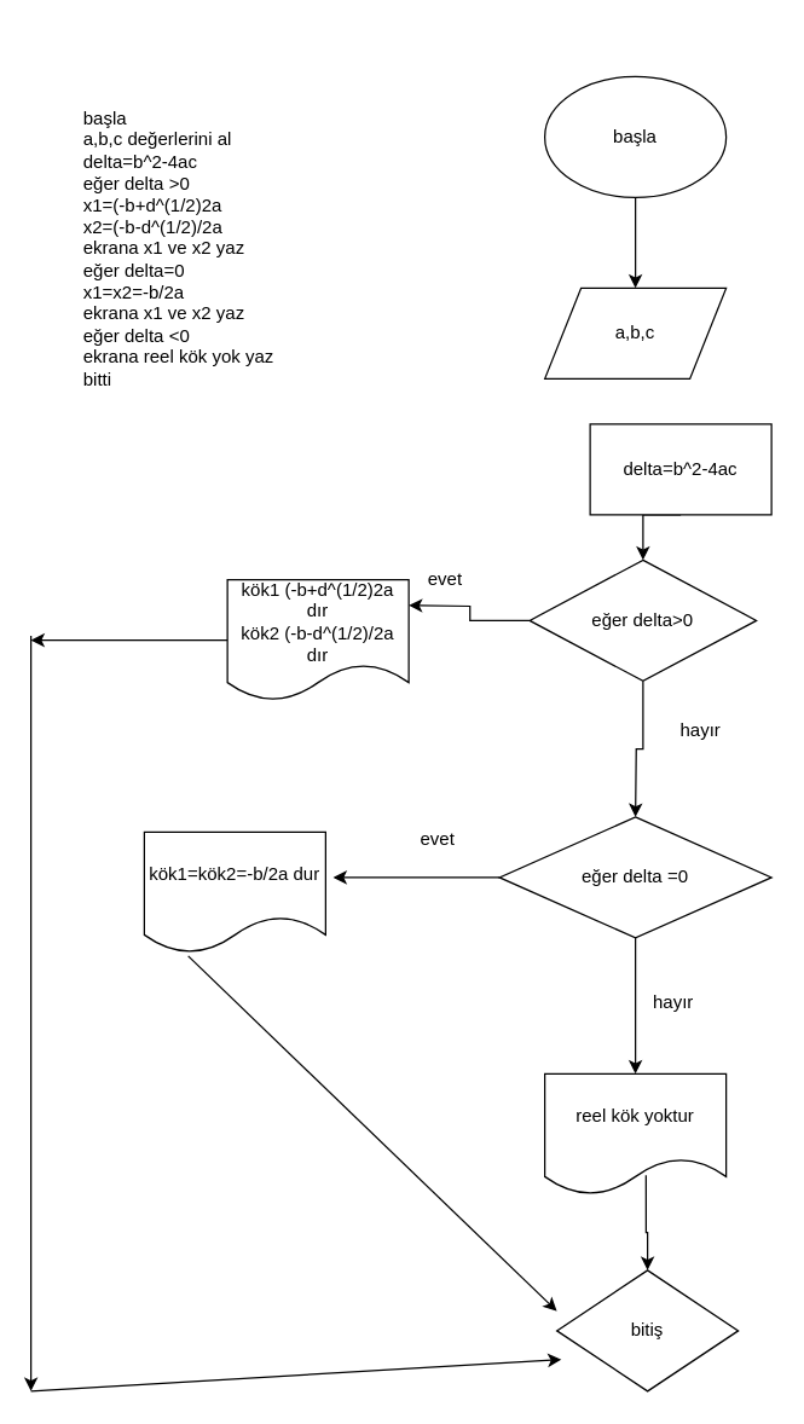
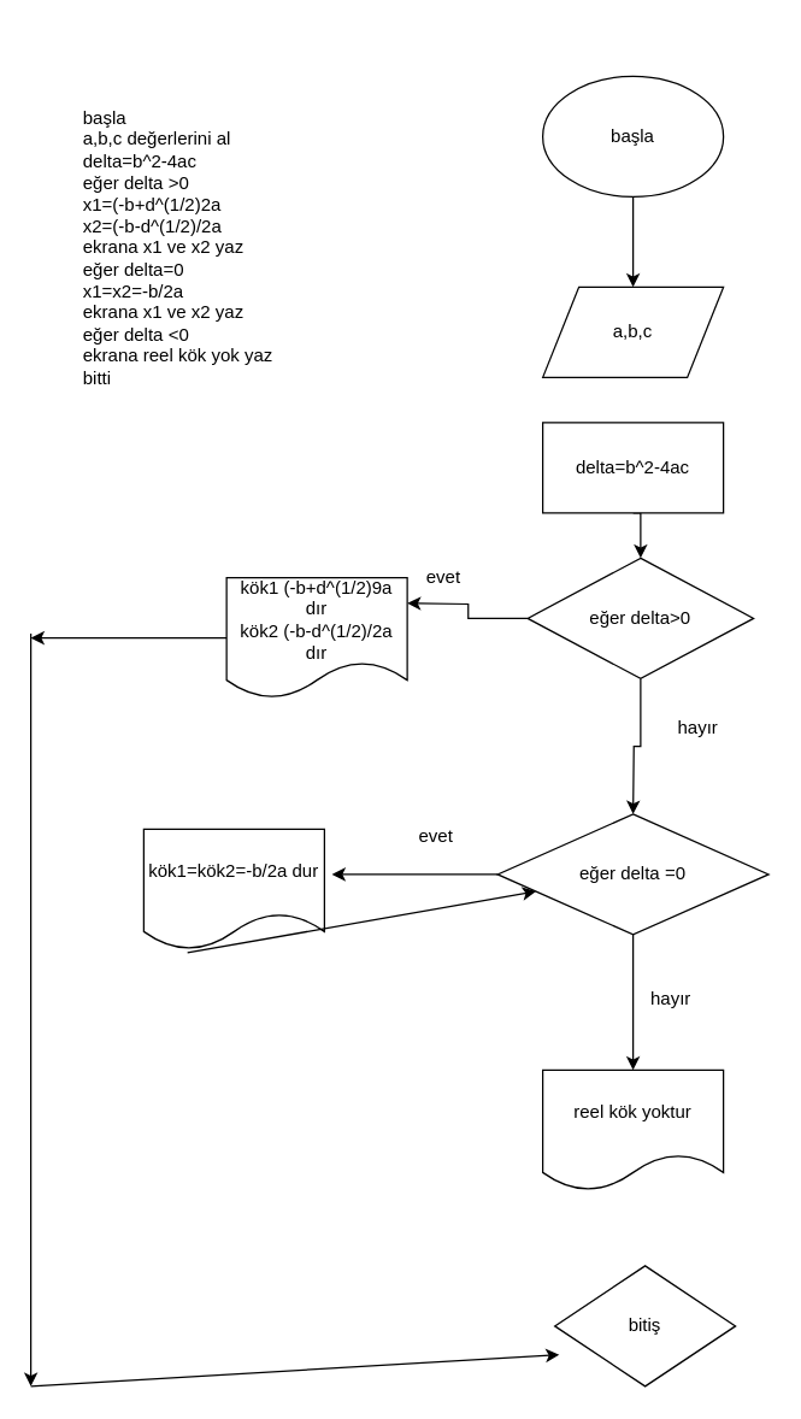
- <mxCell id="7" value="delta=b^2-4ac" style="rounded=0;whiteSpace=wrap;html=1;" vertex="1" parent="1"><mxGeometry x="390" y="280" width="120" height="60" as="geometry" /></mxCell>
+ <mxCell id="7" value="delta=b^2-4ac" style="rounded=0;whiteSpace=wrap;html=1;" vertex="1" parent="1"><mxGeometry x="360" y="280" width="120" height="60" as="geometry" /></mxCell>
- <mxCell id="13" value="kök1 (-b+d^(1/2)2a dır&lt;br&gt;kök2 (-b-d^(1/2)/2a dır" style="shape=document;whiteSpace=wrap;html=1;boundedLbl=1;" vertex="1" parent="1"><mxGeometry x="150" y="383" width="120" height="80" as="geometry" /></mxCell>
+ <mxCell id="13" value="kök1 (-b+d^(1/2)9a dır&lt;br&gt;kök2 (-b-d^(1/2)/2a dır" style="shape=document;whiteSpace=wrap;html=1;boundedLbl=1;" vertex="1" parent="1"><mxGeometry x="150" y="383" width="120" height="80" as="geometry" /></mxCell>
- <mxCell id="26" value="" style="endArrow=classic;html=1;exitX=0.242;exitY=1.025;exitDx=0;exitDy=0;exitPerimeter=0;entryX=0;entryY=0.338;entryDx=0;entryDy=0;entryPerimeter=0;" edge="1" parent="1" source="18" target="23"><mxGeometry width="50" height="50" relative="1" as="geometry"><mxPoint x="110" y="740" as="sourcePoint" /><mxPoint x="160" y="690" as="targetPoint" /></mxGeometry></mxCell>
+ <mxCell id="26" value="" style="endArrow=classic;html=1;exitX=0.242;exitY=1.025;exitDx=0;exitDy=0;exitPerimeter=0;" edge="1" parent="1" source="18" target="17"><mxGeometry width="50" height="50" relative="1" as="geometry"><mxPoint x="110" y="740" as="sourcePoint" /><mxPoint x="160" y="690" as="targetPoint" /></mxGeometry></mxCell>
- <mxCell id="21" style="edgeStyle=orthogonalEdgeStyle;rounded=0;orthogonalLoop=1;jettySize=auto;html=1;exitX=0.558;exitY=0.838;exitDx=0;exitDy=0;exitPerimeter=0;" edge="1" parent="1" source="22" target="23"><mxGeometry relative="1" as="geometry" /></mxCell>
